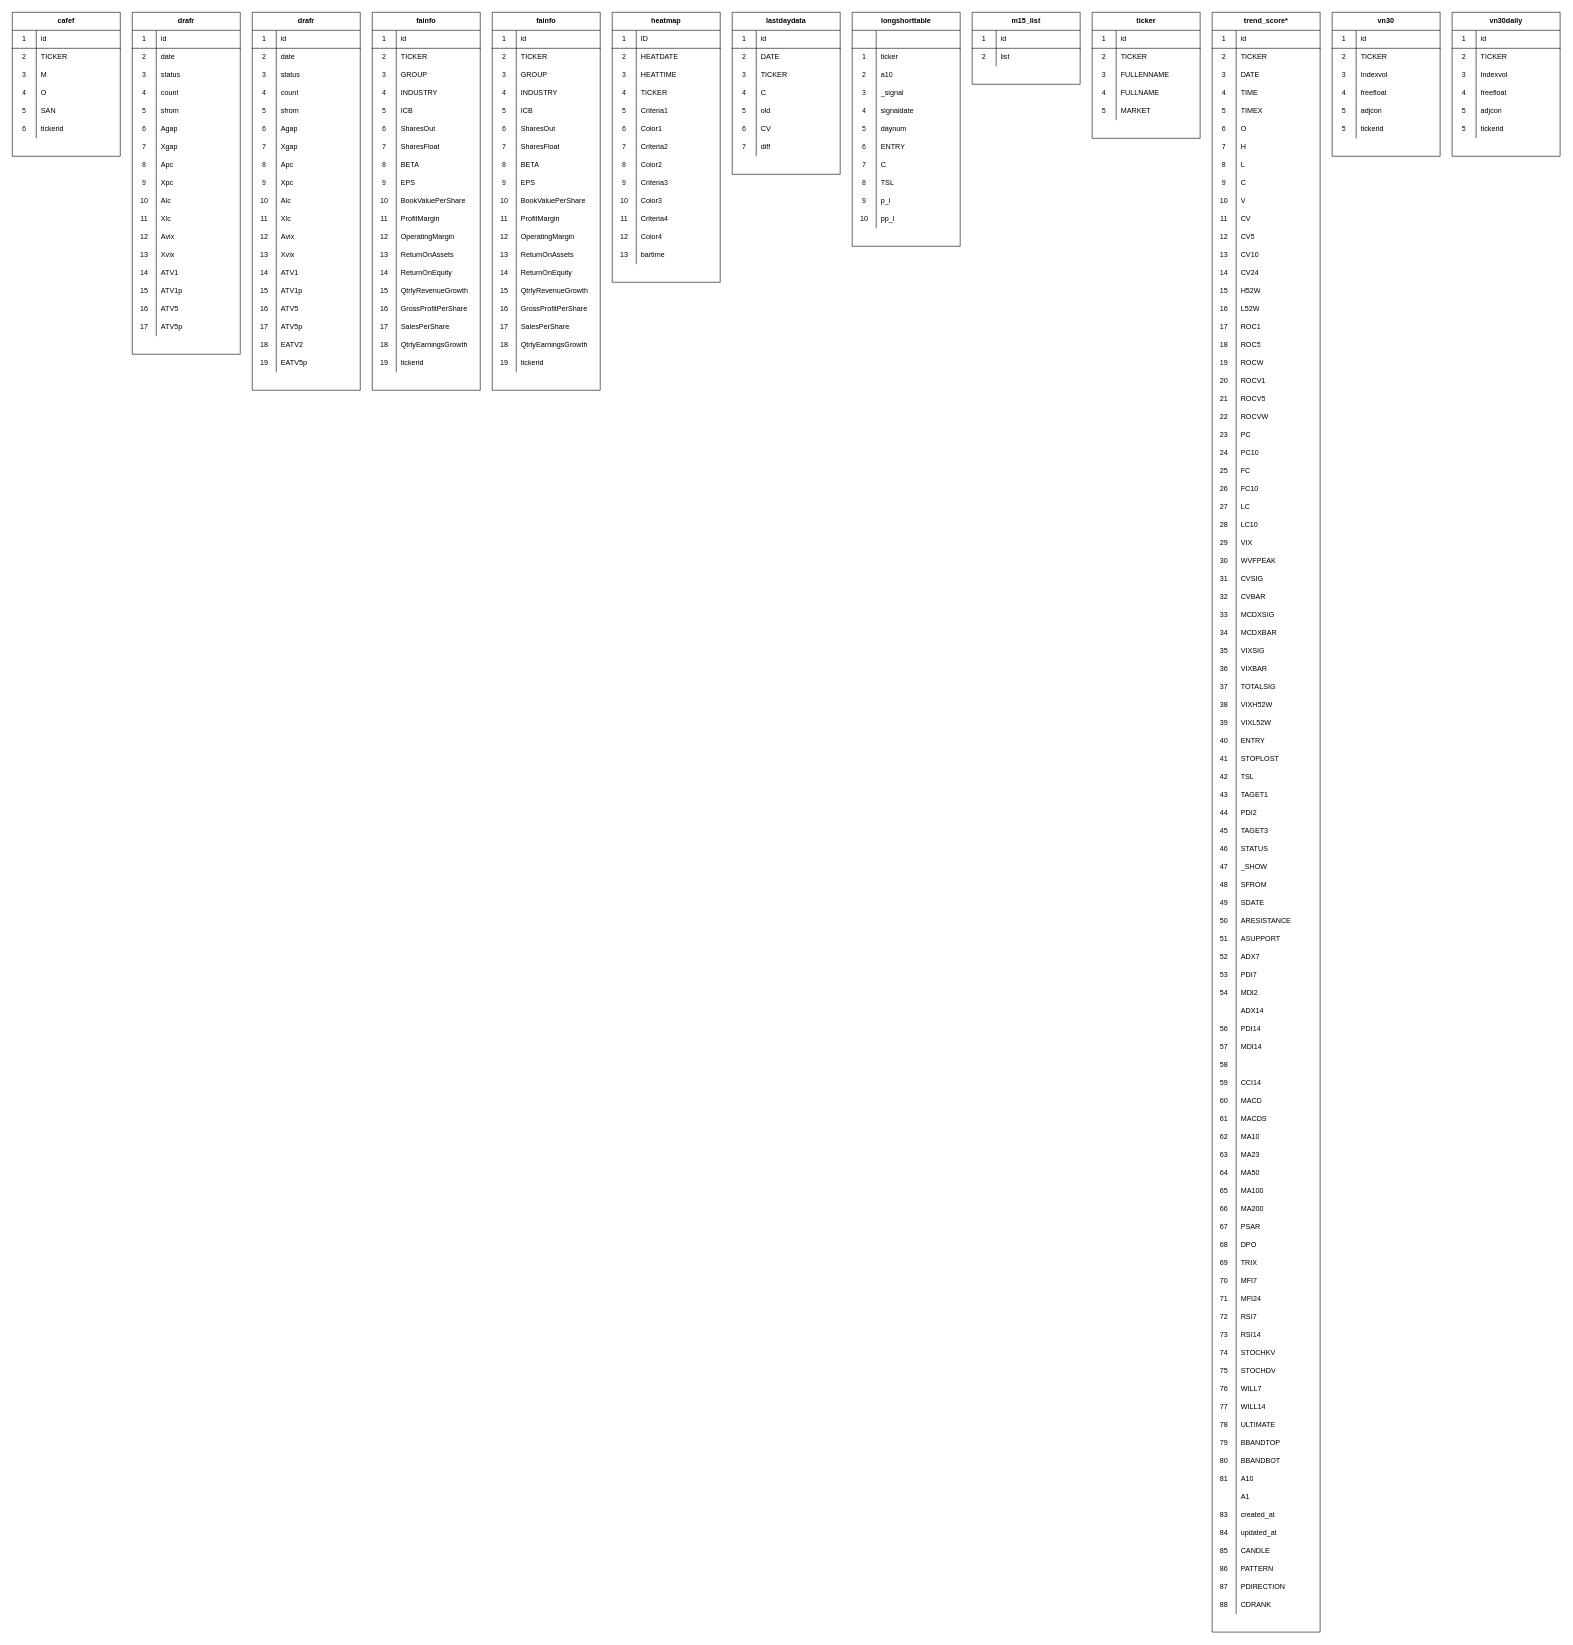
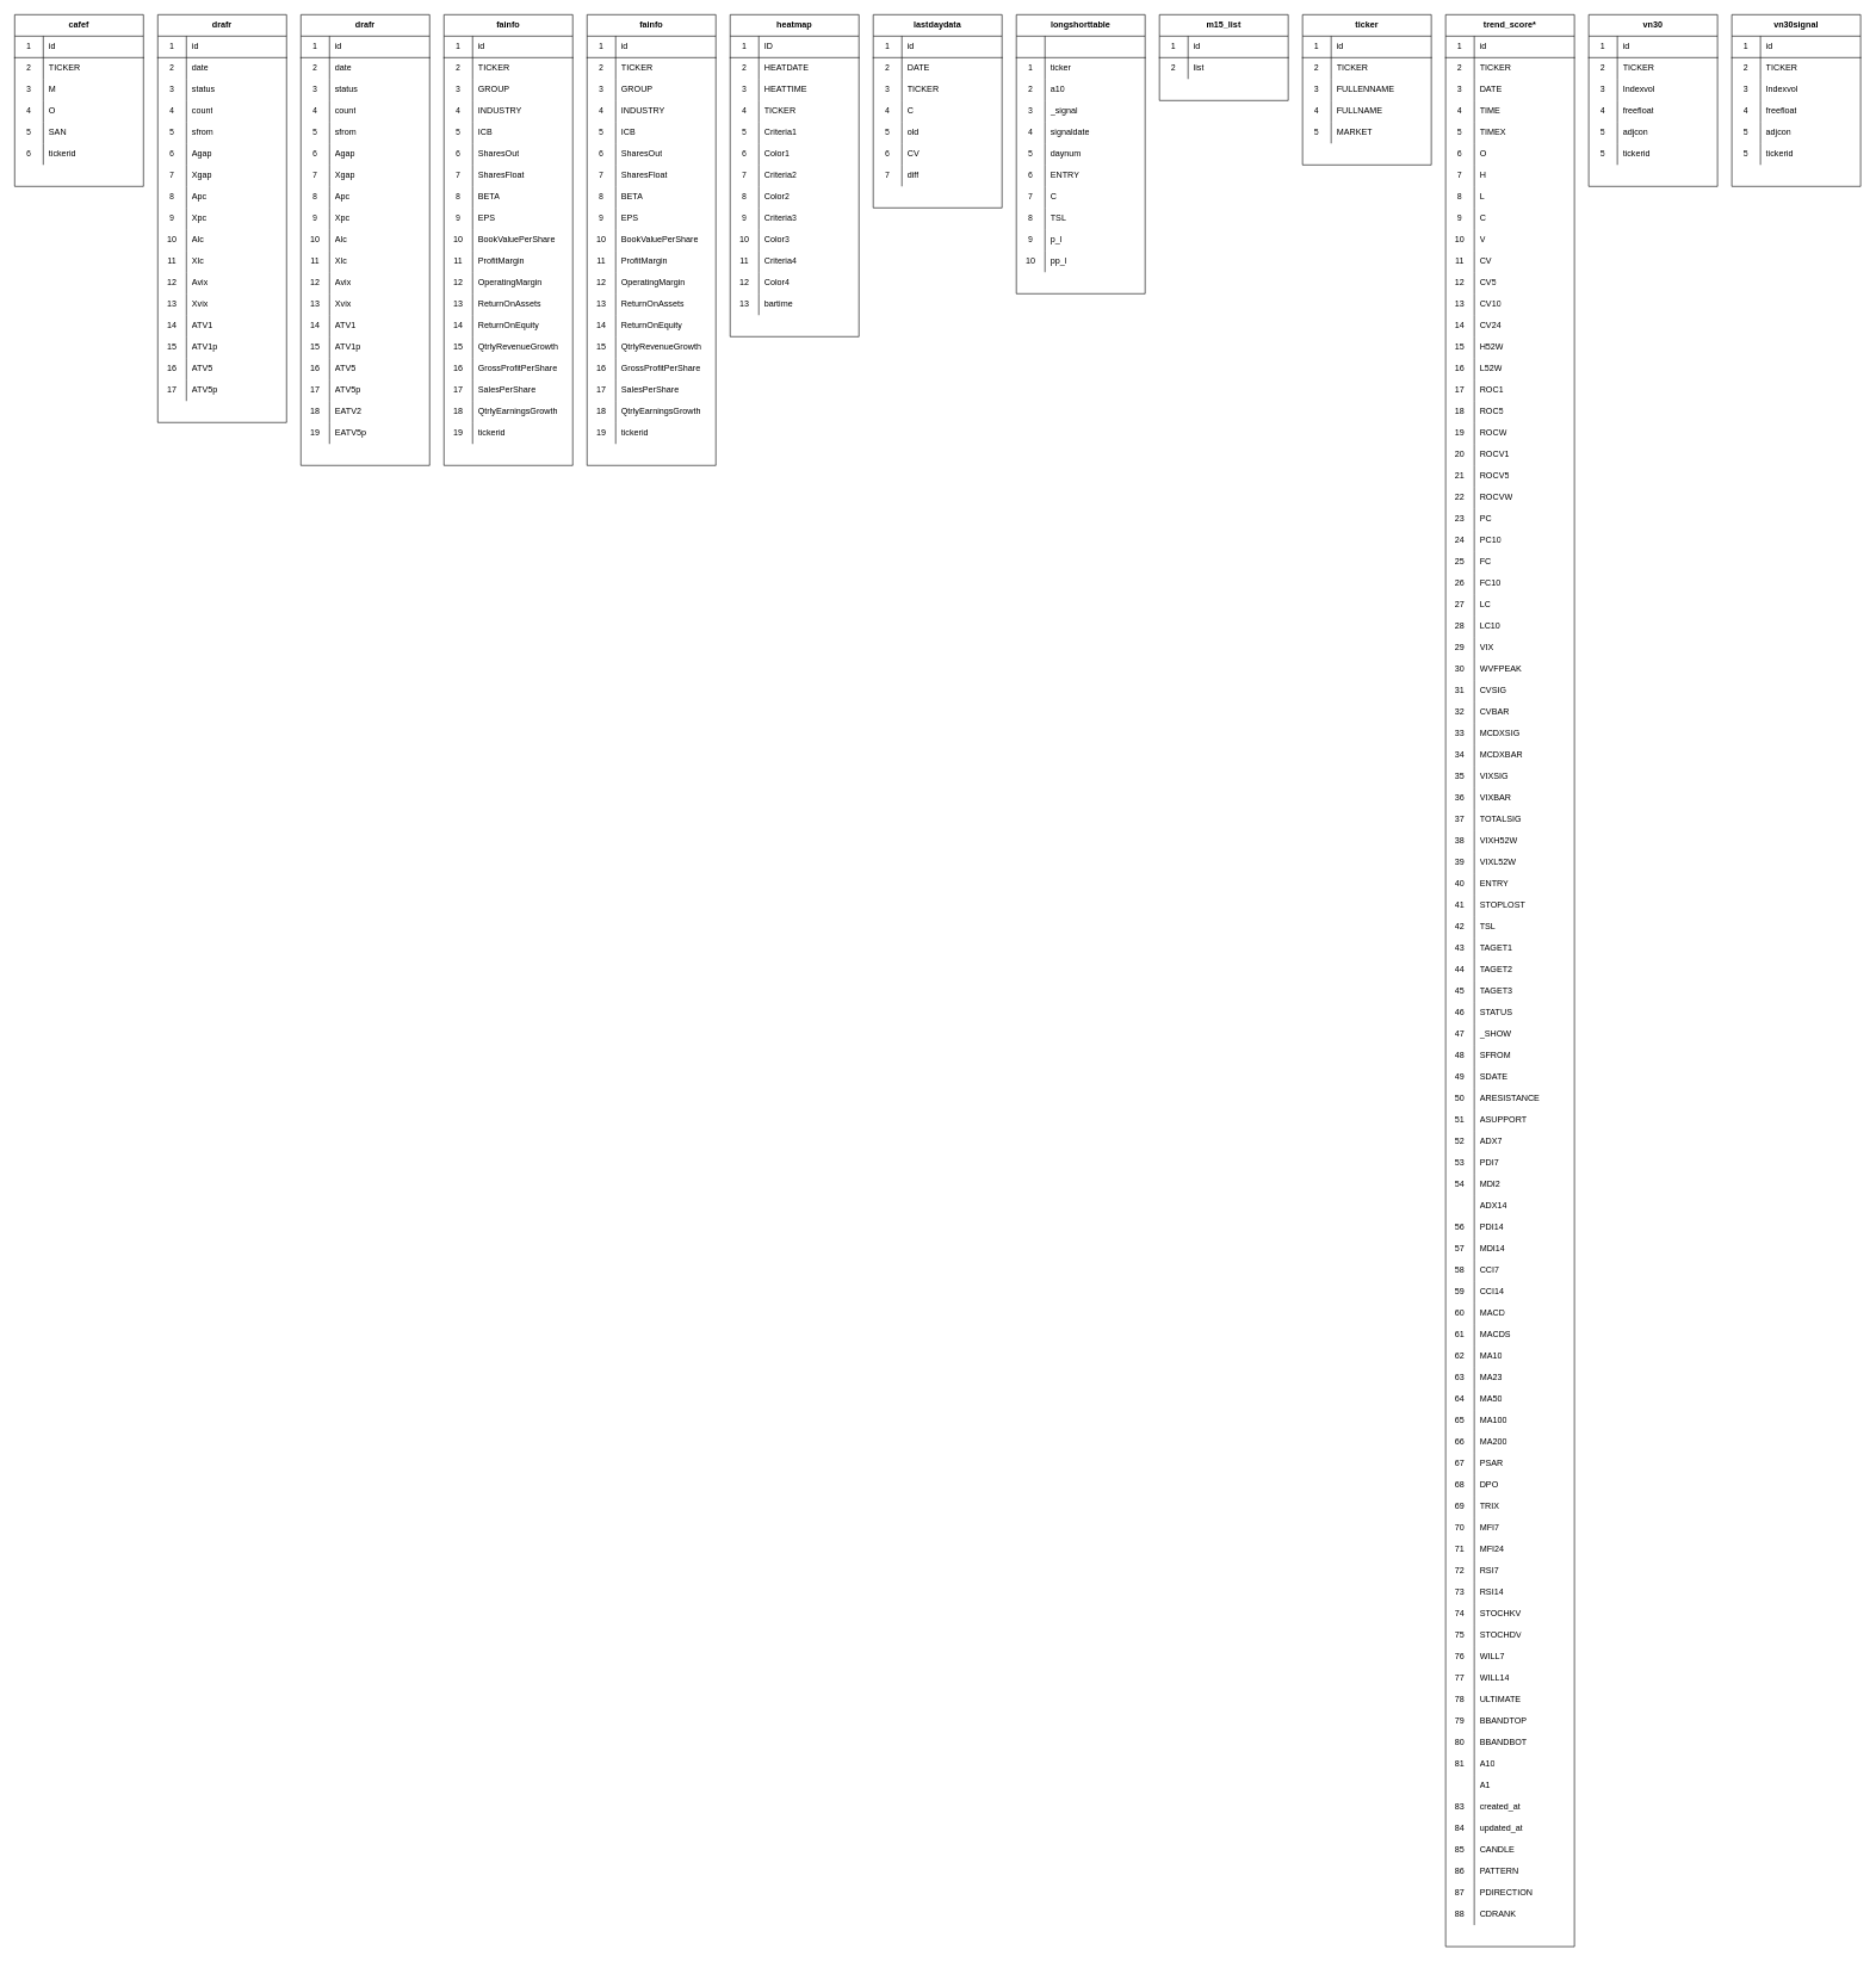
- <mxCell id="648" value="vn30daily" style="shape=table;html=1;whiteSpace=wrap;startSize=30;container=1;collapsible=0;childLayout=tableLayout;fixedRows=1;rowLines=0;fontStyle=1;align=center;" vertex="1" parent="1"><mxGeometry x="2420" y="20" width="180" height="240" as="geometry" /></mxCell>
+ <mxCell id="648" value="vn30signal" style="shape=table;html=1;whiteSpace=wrap;startSize=30;container=1;collapsible=0;childLayout=tableLayout;fixedRows=1;rowLines=0;fontStyle=1;align=center;" vertex="1" parent="1"><mxGeometry x="2420" y="20" width="180" height="240" as="geometry" /></mxCell>
- <mxCell id="498" value="PDI2" style="shape=partialRectangle;html=1;whiteSpace=wrap;connectable=0;fillColor=none;top=0;left=0;bottom=0;right=0;align=left;spacingLeft=6;overflow=hidden;" vertex="1" parent="496"><mxGeometry x="40" width="140" height="30" as="geometry" /></mxCell>
+ <mxCell id="498" value="TAGET2" style="shape=partialRectangle;html=1;whiteSpace=wrap;connectable=0;fillColor=none;top=0;left=0;bottom=0;right=0;align=left;spacingLeft=6;overflow=hidden;" vertex="1" parent="496"><mxGeometry x="40" width="140" height="30" as="geometry" /></mxCell>
+ <mxCell id="539" value="CCI7" style="shape=partialRectangle;html=1;whiteSpace=wrap;connectable=0;fillColor=none;top=0;left=0;bottom=0;right=0;align=left;spacingLeft=6;overflow=hidden;" vertex="1" parent="537"><mxGeometry x="40" width="140" height="30" as="geometry" /></mxCell>
